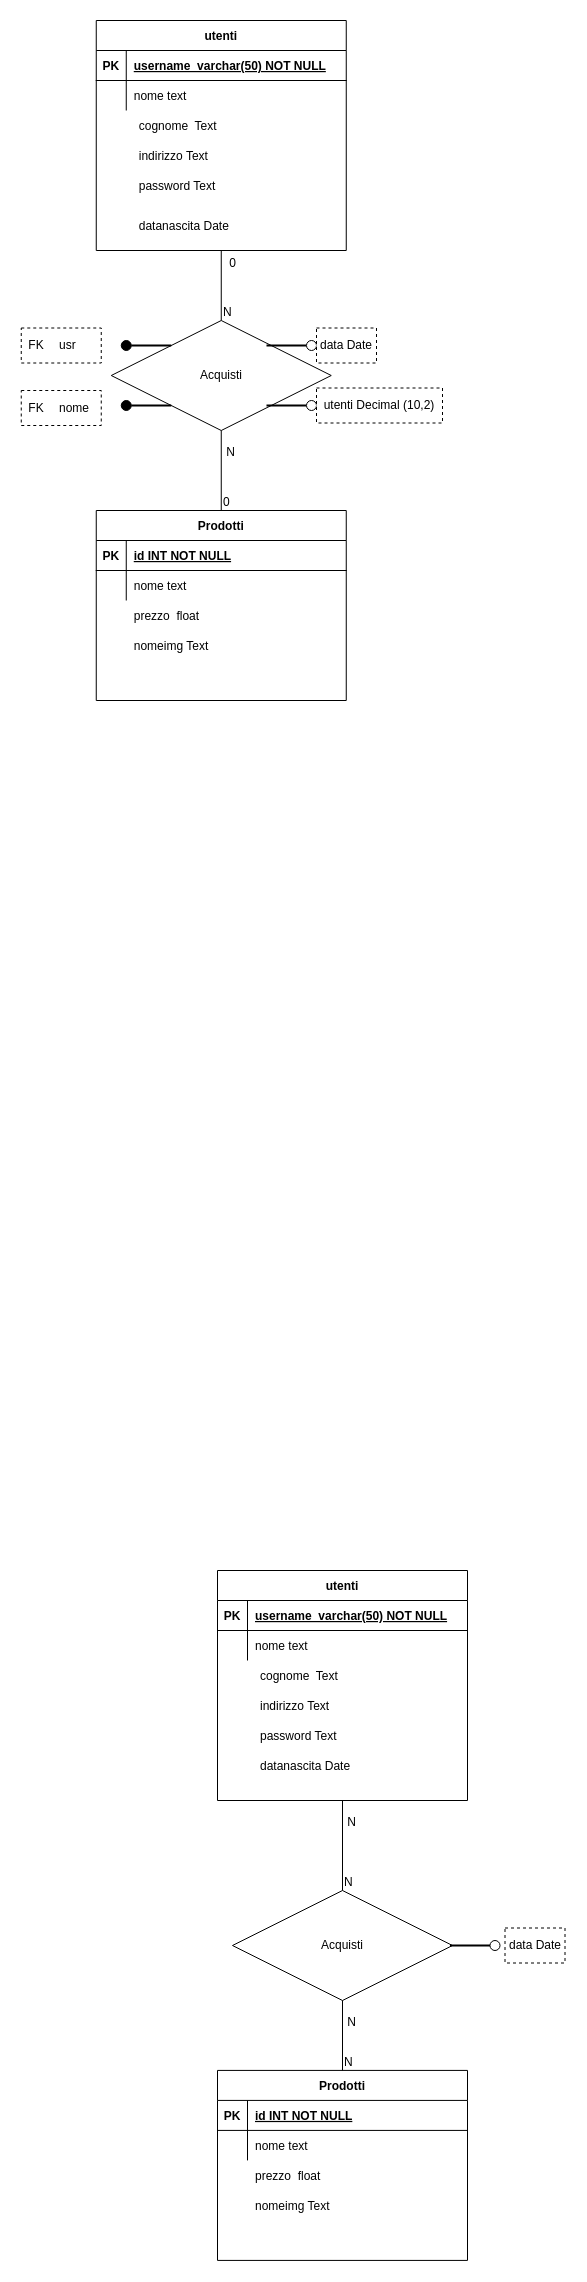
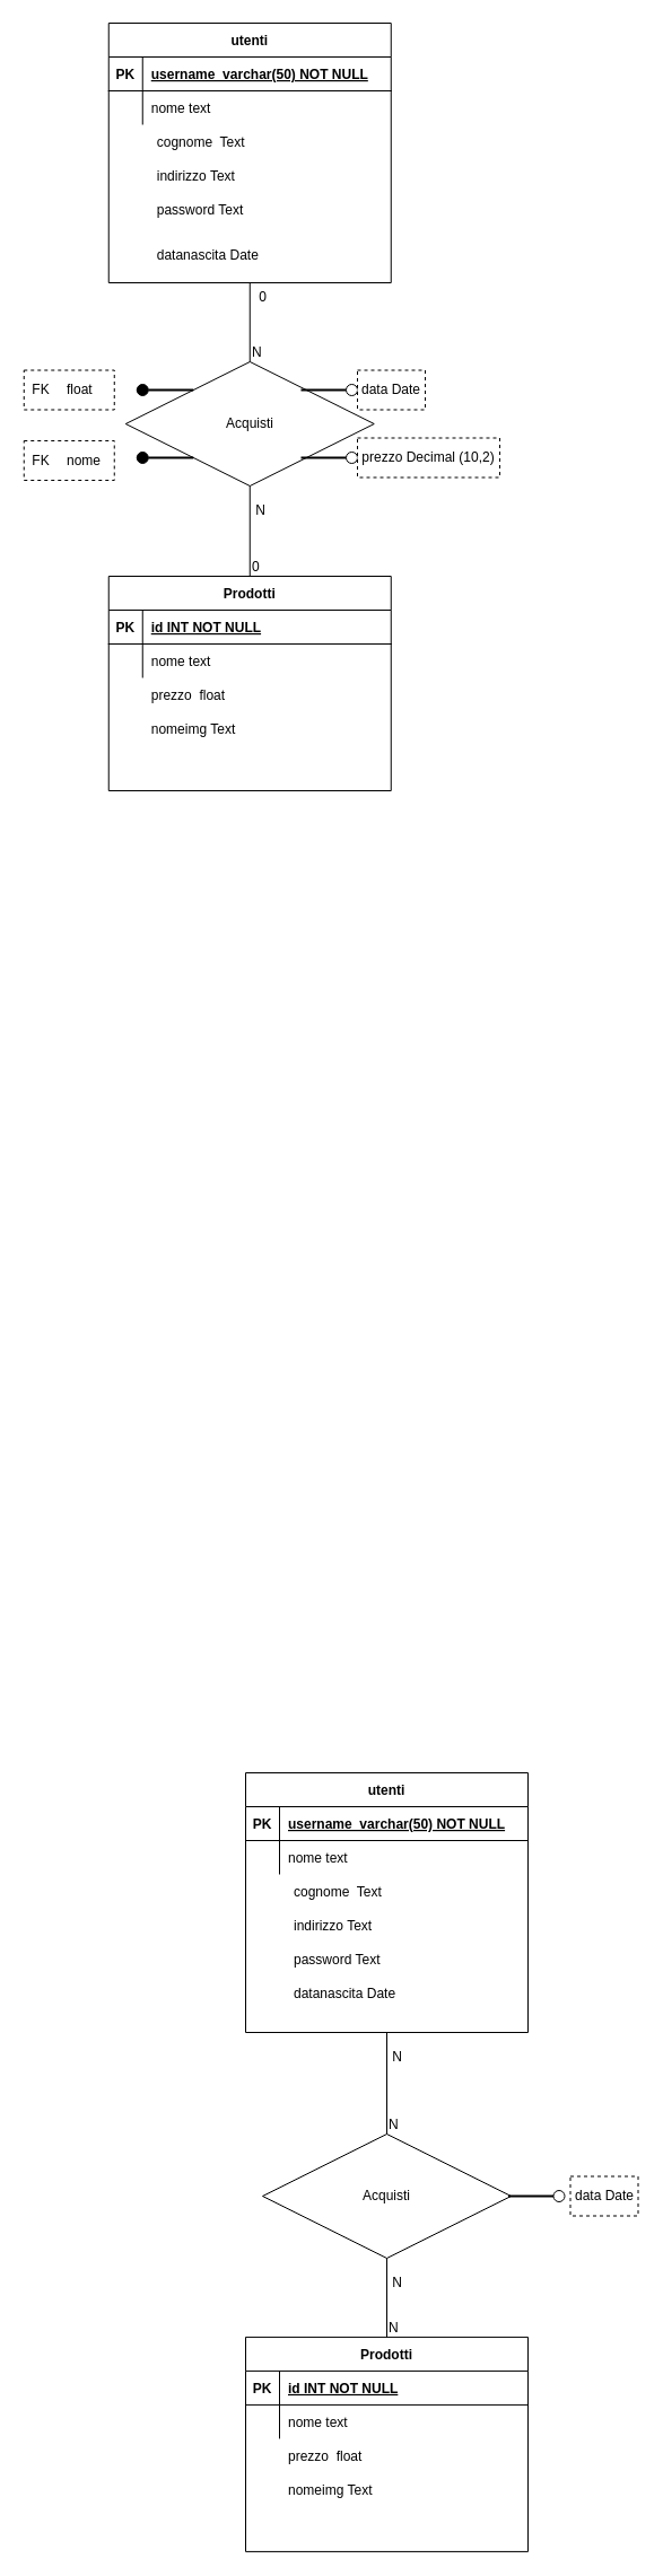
- <mxCell id="75" value="usr" style="shape=partialRectangle;connectable=0;fillColor=none;top=0;left=0;bottom=0;right=0;align=left;spacingLeft=6;fontStyle=0;overflow=hidden;whiteSpace=wrap;html=1;" parent="73" vertex="1"><mxGeometry x="30" width="150" height="30" as="geometry"><mxRectangle width="150" height="30" as="alternateBounds" /></mxGeometry></mxCell>
+ <mxCell id="75" value="float" style="shape=partialRectangle;connectable=0;fillColor=none;top=0;left=0;bottom=0;right=0;align=left;spacingLeft=6;fontStyle=0;overflow=hidden;whiteSpace=wrap;html=1;" parent="73" vertex="1"><mxGeometry x="30" width="150" height="30" as="geometry"><mxRectangle width="150" height="30" as="alternateBounds" /></mxGeometry></mxCell>
- <mxCell id="85" value="utenti Decimal (10,2)" style="text;html=1;strokeColor=none;fillColor=none;align=center;verticalAlign=middle;whiteSpace=wrap;rounded=0;" vertex="1" parent="1"><mxGeometry x="316" y="390" width="126" height="30" as="geometry" /></mxCell>
+ <mxCell id="85" value="prezzo Decimal (10,2)" style="text;html=1;strokeColor=none;fillColor=none;align=center;verticalAlign=middle;whiteSpace=wrap;rounded=0;" vertex="1" parent="1"><mxGeometry x="316" y="390" width="126" height="30" as="geometry" /></mxCell>
